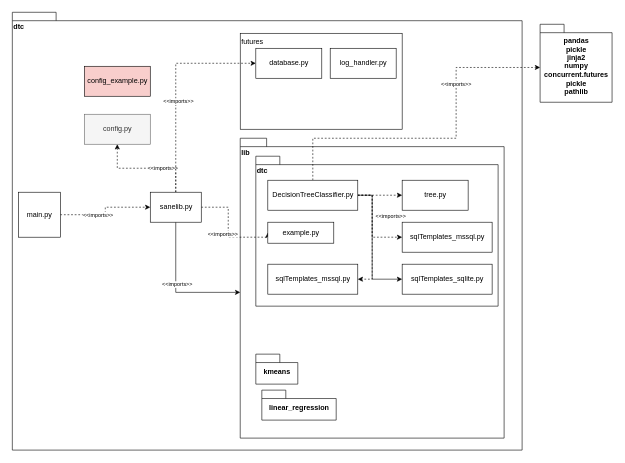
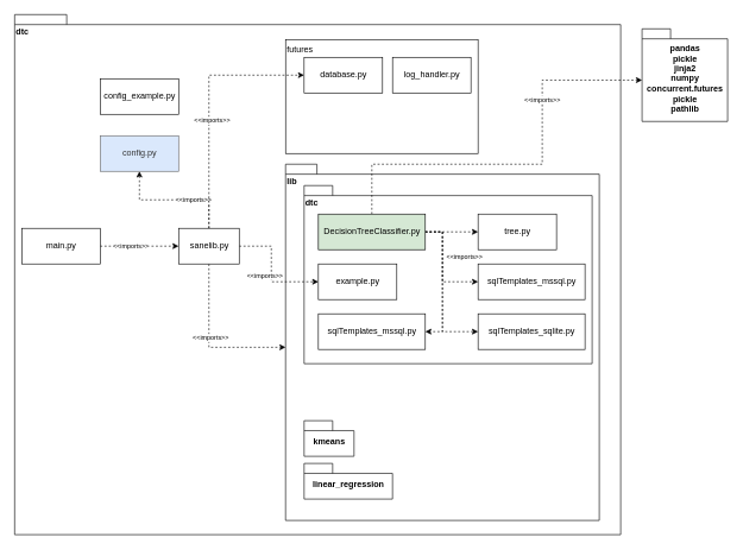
- <mxCell id="18" value="config_example.py" style="html=1;fillColor=#f8cecc;" vertex="1" parent="1"><mxGeometry x="140" y="110" width="110" height="50" as="geometry" /></mxCell>
+ <mxCell id="18" value="config_example.py" style="html=1;" vertex="1" parent="1"><mxGeometry x="140" y="110" width="110" height="50" as="geometry" /></mxCell>
- <mxCell id="5" value="config.py" style="html=1;fillColor=#f5f5f5;strokeColor=#666666;fontColor=#333333;" vertex="1" parent="1"><mxGeometry x="140" y="190" width="110" height="50" as="geometry" /></mxCell>
+ <mxCell id="5" value="config.py" style="html=1;fillColor=#dae8fc;strokeColor=#666666;fontColor=#333333;" vertex="1" parent="1"><mxGeometry x="140" y="190" width="110" height="50" as="geometry" /></mxCell>
- <mxCell id="29" value="DecisionTreeClassifier.py" style="html=1;" vertex="1" parent="1"><mxGeometry x="446" y="300" width="150" height="50" as="geometry" /></mxCell>
+ <mxCell id="29" value="DecisionTreeClassifier.py" style="html=1;fillColor=#d5e8d4;" vertex="1" parent="1"><mxGeometry x="446" y="300" width="150" height="50" as="geometry" /></mxCell>
- <mxCell id="17" value="main.py" style="html=1;" vertex="1" parent="1"><mxGeometry x="30" y="320" width="70" height="75" as="geometry" /></mxCell>
+ <mxCell id="17" value="main.py" style="html=1;" vertex="1" parent="1"><mxGeometry x="30" y="320" width="110" height="50" as="geometry" /></mxCell>
- <mxCell id="30" value="example.py" style="html=1;" vertex="1" parent="1"><mxGeometry x="446" y="370" width="110" height="35" as="geometry" /></mxCell>
+ <mxCell id="30" value="example.py" style="html=1;" vertex="1" parent="1"><mxGeometry x="446" y="370" width="110" height="50" as="geometry" /></mxCell>
- <mxCell id="25" style="edgeStyle=orthogonalEdgeStyle;rounded=0;orthogonalLoop=1;jettySize=auto;html=1;exitX=1;exitY=0.5;exitDx=0;exitDy=0;entryX=0;entryY=0.5;entryDx=0;entryDy=0;dashed=0;fontSize=9;endArrow=classic;endFill=1;" edge="1" parent="1" source="29" target="34"><mxGeometry relative="1" as="geometry"><Array as="points"><mxPoint x="620" y="325" /><mxPoint x="620" y="465" /></Array></mxGeometry></mxCell>
+ <mxCell id="25" style="edgeStyle=orthogonalEdgeStyle;rounded=0;orthogonalLoop=1;jettySize=auto;html=1;exitX=1;exitY=0.5;exitDx=0;exitDy=0;entryX=0;entryY=0.5;entryDx=0;entryDy=0;dashed=1;fontSize=9;endArrow=classic;endFill=1;" edge="1" parent="1" source="29" target="34"><mxGeometry relative="1" as="geometry"><Array as="points"><mxPoint x="620" y="325" /><mxPoint x="620" y="465" /></Array></mxGeometry></mxCell>
- <mxCell id="8" style="edgeStyle=orthogonalEdgeStyle;rounded=0;orthogonalLoop=1;jettySize=auto;html=1;exitX=0.5;exitY=1;exitDx=0;exitDy=0;entryX=0;entryY=0;entryDx=0;entryDy=257;entryPerimeter=0;dashed=0;fontSize=9;endArrow=classic;endFill=1;" edge="1" parent="1" source="14" target="3"><mxGeometry relative="1" as="geometry" /></mxCell>
+ <mxCell id="8" style="edgeStyle=orthogonalEdgeStyle;rounded=0;orthogonalLoop=1;jettySize=auto;html=1;exitX=0.5;exitY=1;exitDx=0;exitDy=0;entryX=0;entryY=0;entryDx=0;entryDy=257;entryPerimeter=0;dashed=1;fontSize=9;endArrow=classic;endFill=1;" edge="1" parent="1" source="14" target="3"><mxGeometry relative="1" as="geometry" /></mxCell>
- <mxCell id="37" value="linear_regression" style="shape=folder;fontStyle=1;spacingTop=10;tabWidth=40;tabHeight=14;tabPosition=left;html=1;align=center;labelPosition=center;verticalLabelPosition=middle;verticalAlign=middle;labelBackgroundColor=#ffffff;" vertex="1" parent="1"><mxGeometry x="436" y="650" width="124" height="50" as="geometry" /></mxCell>
+ <mxCell id="37" value="linear_regression" style="shape=folder;fontStyle=1;spacingTop=10;tabWidth=40;tabHeight=14;tabPosition=left;html=1;align=center;labelPosition=center;verticalLabelPosition=middle;verticalAlign=middle;labelBackgroundColor=#ffffff;" vertex="1" parent="1"><mxGeometry x="426" y="650" width="124" height="50" as="geometry" /></mxCell>
